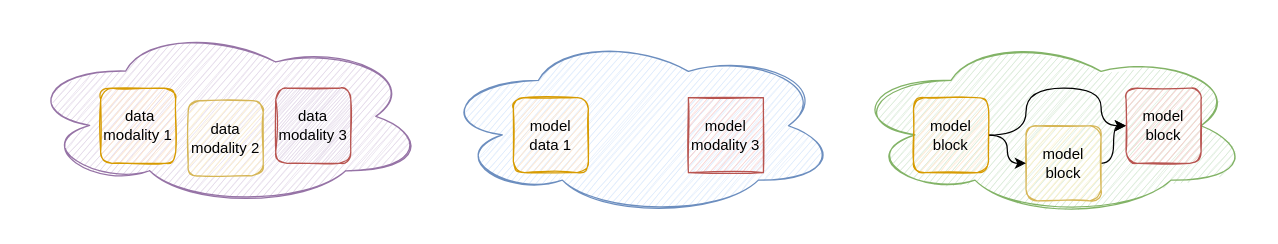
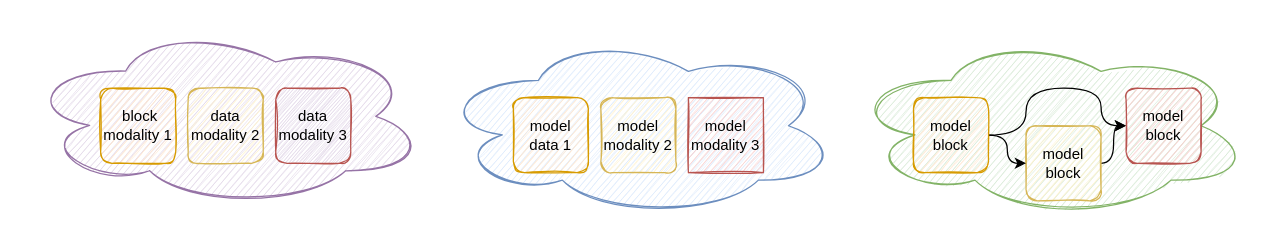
- <mxCell id="6" value="&amp;nbsp;data modality 1" style="rounded=1;whiteSpace=wrap;html=1;fillColor=#ffe6cc;strokeColor=#d79b00;sketch=1;" vertex="1" parent="1"><mxGeometry x="80" y="70" width="60" height="60" as="geometry" /></mxCell>
+ <mxCell id="6" value="&amp;nbsp;block modality 1" style="rounded=1;whiteSpace=wrap;html=1;fillColor=#ffe6cc;strokeColor=#d79b00;sketch=1;" vertex="1" parent="1"><mxGeometry x="80" y="70" width="60" height="60" as="geometry" /></mxCell>
+ <mxCell id="11" value="model&lt;br&gt;&lt;span&gt;modality 2&lt;/span&gt;" style="rounded=1;whiteSpace=wrap;html=1;fillColor=#fff2cc;strokeColor=#d6b656;sketch=1;" vertex="1" parent="1"><mxGeometry x="480" y="77.5" width="60" height="60" as="geometry" /></mxCell>
- <mxCell id="7" value="&lt;span&gt;data modality 2&lt;/span&gt;" style="rounded=1;whiteSpace=wrap;html=1;fillColor=#fff2cc;strokeColor=#d6b656;sketch=1;" vertex="1" parent="1"><mxGeometry x="150" y="80" width="60" height="60" as="geometry" /></mxCell>
+ <mxCell id="7" value="&lt;span&gt;data modality 2&lt;/span&gt;" style="rounded=1;whiteSpace=wrap;html=1;fillColor=#fff2cc;strokeColor=#d6b656;sketch=1;" vertex="1" parent="1"><mxGeometry x="150" y="70" width="60" height="60" as="geometry" /></mxCell>
